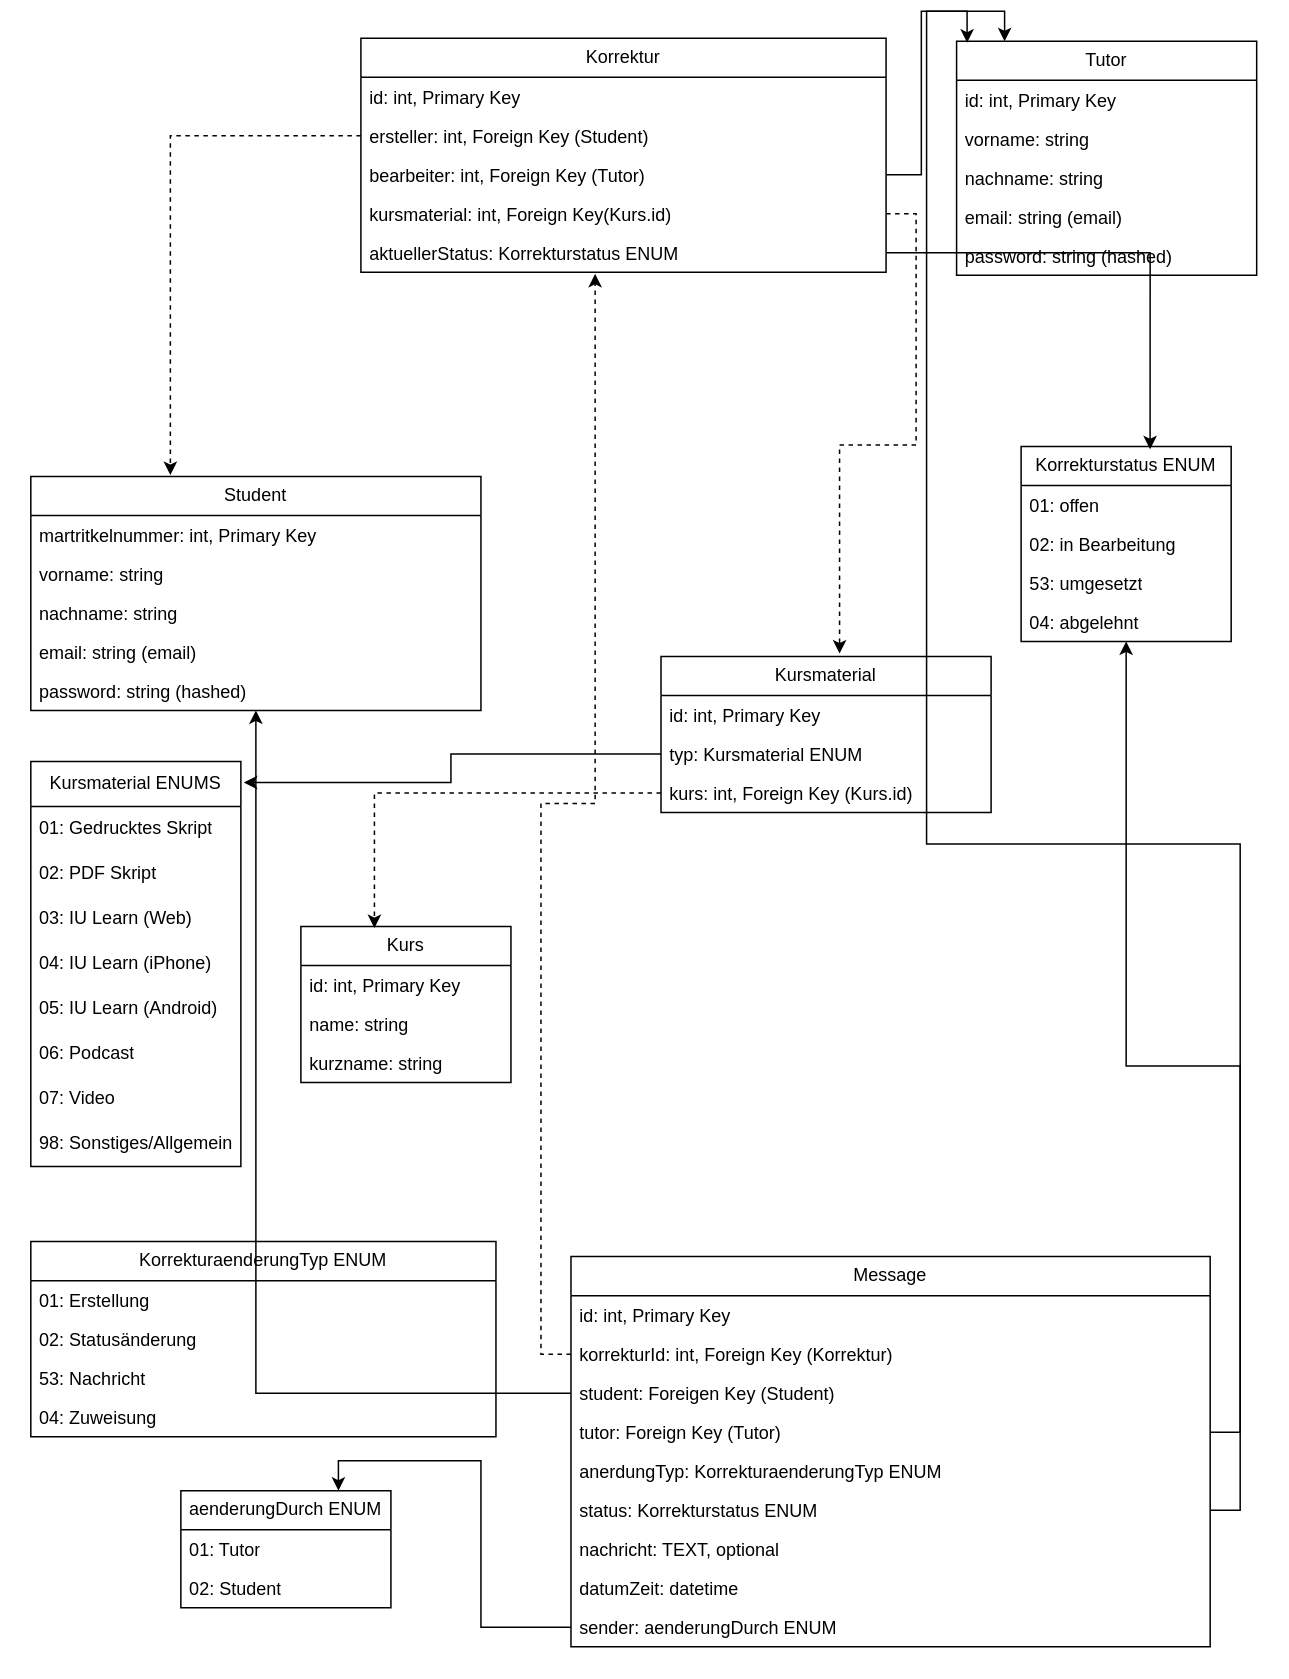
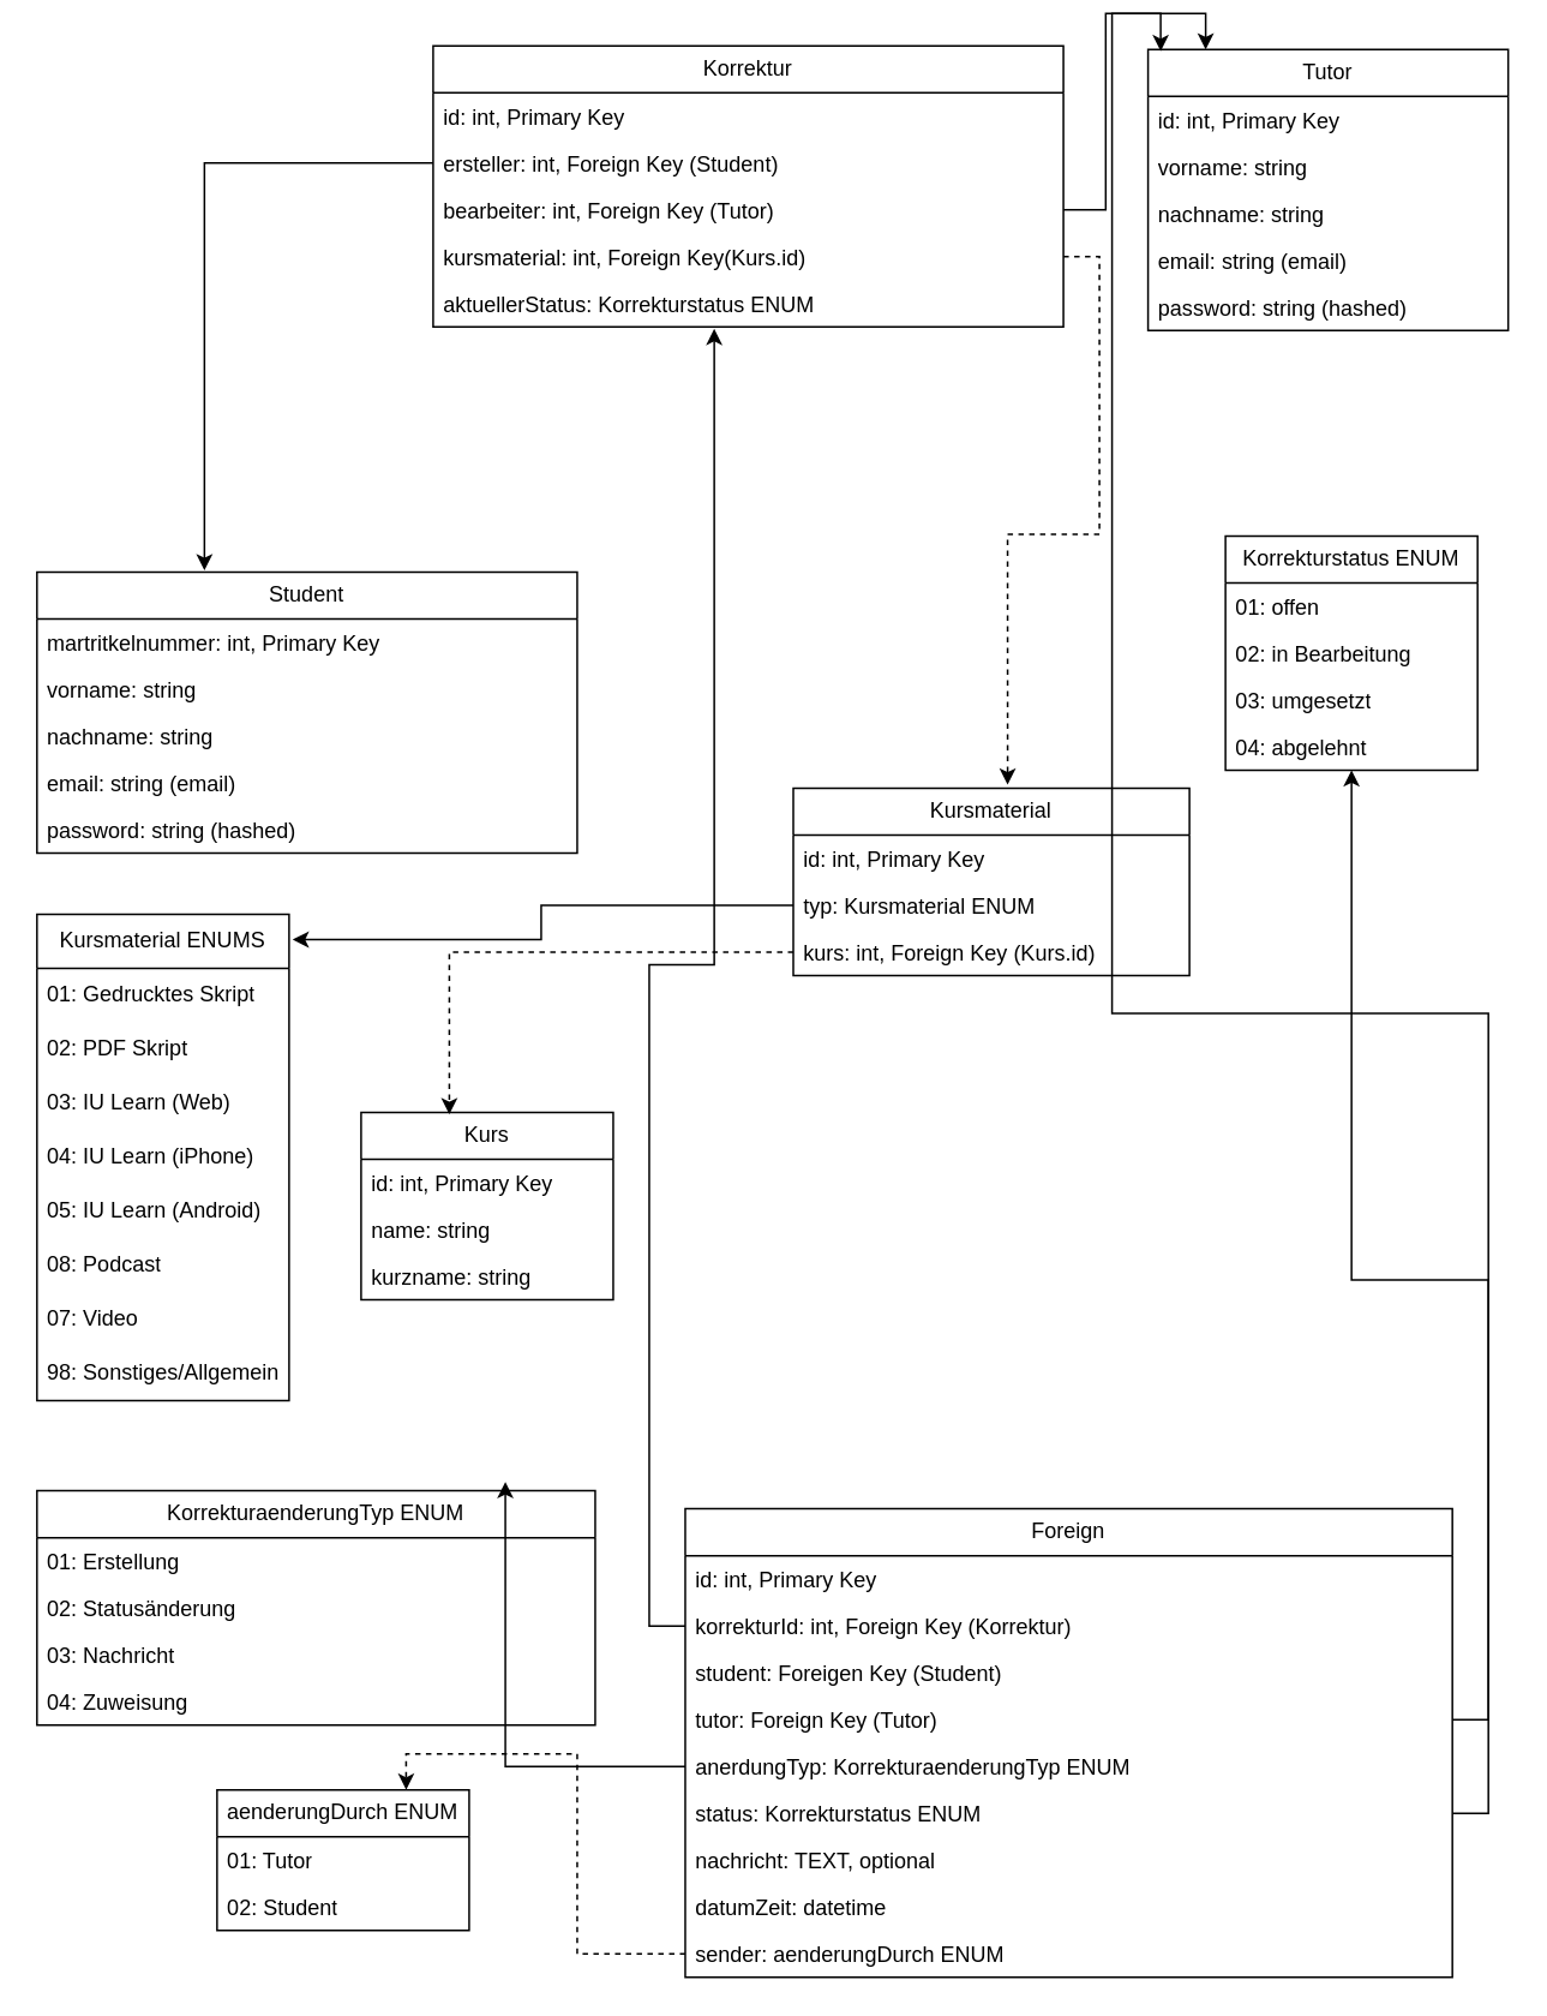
- <mxCell id="65" style="edgeStyle=orthogonalEdgeStyle;rounded=0;orthogonalLoop=1;jettySize=auto;html=1;entryX=0.31;entryY=-0.006;entryDx=0;entryDy=0;entryPerimeter=0;dashed=1;" edge="1" parent="1" source="10" target="2"><mxGeometry relative="1" as="geometry" /></mxCell>
+ <mxCell id="65" style="edgeStyle=orthogonalEdgeStyle;rounded=0;orthogonalLoop=1;jettySize=auto;html=1;entryX=0.31;entryY=-0.006;entryDx=0;entryDy=0;entryPerimeter=0;" edge="1" parent="1" source="10" target="2"><mxGeometry relative="1" as="geometry" /></mxCell>
- <mxCell id="48" style="edgeStyle=orthogonalEdgeStyle;rounded=0;orthogonalLoop=1;jettySize=auto;html=1;entryX=0.614;entryY=0.015;entryDx=0;entryDy=0;entryPerimeter=0;" parent="1" source="13" target="38" edge="1"><mxGeometry relative="1" as="geometry" /></mxCell>
- <mxCell id="41" value="53: umgesetzt" style="text;strokeColor=none;fillColor=none;align=left;verticalAlign=top;spacingLeft=4;spacingRight=4;overflow=hidden;rotatable=0;points=[[0,0.5],[1,0.5]];portConstraint=eastwest;whiteSpace=wrap;html=1;" parent="38" vertex="1"><mxGeometry y="78" width="140" height="26" as="geometry" /></mxCell>
+ <mxCell id="41" value="03: umgesetzt" style="text;strokeColor=none;fillColor=none;align=left;verticalAlign=top;spacingLeft=4;spacingRight=4;overflow=hidden;rotatable=0;points=[[0,0.5],[1,0.5]];portConstraint=eastwest;whiteSpace=wrap;html=1;" parent="38" vertex="1"><mxGeometry y="78" width="140" height="26" as="geometry" /></mxCell>
- <mxCell id="68" style="edgeStyle=orthogonalEdgeStyle;rounded=0;orthogonalLoop=1;jettySize=auto;html=1;entryX=0.446;entryY=1.038;entryDx=0;entryDy=0;entryPerimeter=0;dashed=1;" edge="1" parent="1" source="51" target="13"><mxGeometry relative="1" as="geometry" /></mxCell>
+ <mxCell id="68" style="edgeStyle=orthogonalEdgeStyle;rounded=0;orthogonalLoop=1;jettySize=auto;html=1;entryX=0.446;entryY=1.038;entryDx=0;entryDy=0;entryPerimeter=0;" edge="1" parent="1" source="51" target="13"><mxGeometry relative="1" as="geometry" /></mxCell>
- <mxCell id="20" value="06: Podcast" style="text;strokeColor=none;fillColor=none;align=left;verticalAlign=middle;spacingLeft=4;spacingRight=4;overflow=hidden;points=[[0,0.5],[1,0.5]];portConstraint=eastwest;rotatable=0;whiteSpace=wrap;html=1;" parent="14" vertex="1"><mxGeometry y="180" width="140" height="30" as="geometry" /></mxCell>
+ <mxCell id="20" value="08: Podcast" style="text;strokeColor=none;fillColor=none;align=left;verticalAlign=middle;spacingLeft=4;spacingRight=4;overflow=hidden;points=[[0,0.5],[1,0.5]];portConstraint=eastwest;rotatable=0;whiteSpace=wrap;html=1;" parent="14" vertex="1"><mxGeometry y="180" width="140" height="30" as="geometry" /></mxCell>
- <mxCell id="71" style="edgeStyle=orthogonalEdgeStyle;rounded=0;orthogonalLoop=1;jettySize=auto;html=1;" edge="1" parent="1" source="52" target="2"><mxGeometry relative="1" as="geometry" /></mxCell>
- <mxCell id="49" value="Message" style="swimlane;fontStyle=0;childLayout=stackLayout;horizontal=1;startSize=26;fillColor=none;horizontalStack=0;resizeParent=1;resizeParentMax=0;resizeLast=0;collapsible=1;marginBottom=0;whiteSpace=wrap;html=1;" parent="1" vertex="1"><mxGeometry x="380" y="832" width="426" height="260" as="geometry" /></mxCell>
+ <mxCell id="49" value="Foreign" style="swimlane;fontStyle=0;childLayout=stackLayout;horizontal=1;startSize=26;fillColor=none;horizontalStack=0;resizeParent=1;resizeParentMax=0;resizeLast=0;collapsible=1;marginBottom=0;whiteSpace=wrap;html=1;" parent="1" vertex="1"><mxGeometry x="380" y="832" width="426" height="260" as="geometry" /></mxCell>
- <mxCell id="46" value="53: Nachricht" style="text;strokeColor=none;fillColor=none;align=left;verticalAlign=top;spacingLeft=4;spacingRight=4;overflow=hidden;rotatable=0;points=[[0,0.5],[1,0.5]];portConstraint=eastwest;whiteSpace=wrap;html=1;" parent="43" vertex="1"><mxGeometry y="78" width="310" height="26" as="geometry" /></mxCell>
+ <mxCell id="46" value="03: Nachricht" style="text;strokeColor=none;fillColor=none;align=left;verticalAlign=top;spacingLeft=4;spacingRight=4;overflow=hidden;rotatable=0;points=[[0,0.5],[1,0.5]];portConstraint=eastwest;whiteSpace=wrap;html=1;" parent="43" vertex="1"><mxGeometry y="78" width="310" height="26" as="geometry" /></mxCell>
+ <mxCell id="62" style="edgeStyle=orthogonalEdgeStyle;rounded=0;orthogonalLoop=1;jettySize=auto;html=1;entryX=0.839;entryY=-0.038;entryDx=0;entryDy=0;entryPerimeter=0;" parent="1" source="54" target="43" edge="1"><mxGeometry relative="1" as="geometry" /></mxCell>
- <mxCell id="63" style="edgeStyle=orthogonalEdgeStyle;rounded=0;orthogonalLoop=1;jettySize=auto;html=1;entryX=0.75;entryY=0;entryDx=0;entryDy=0;" parent="1" source="58" target="59" edge="1"><mxGeometry relative="1" as="geometry" /></mxCell>
+ <mxCell id="63" style="edgeStyle=orthogonalEdgeStyle;rounded=0;orthogonalLoop=1;jettySize=auto;html=1;entryX=0.75;entryY=0;entryDx=0;entryDy=0;dashed=1;" parent="1" source="58" target="59" edge="1"><mxGeometry relative="1" as="geometry" /></mxCell>
